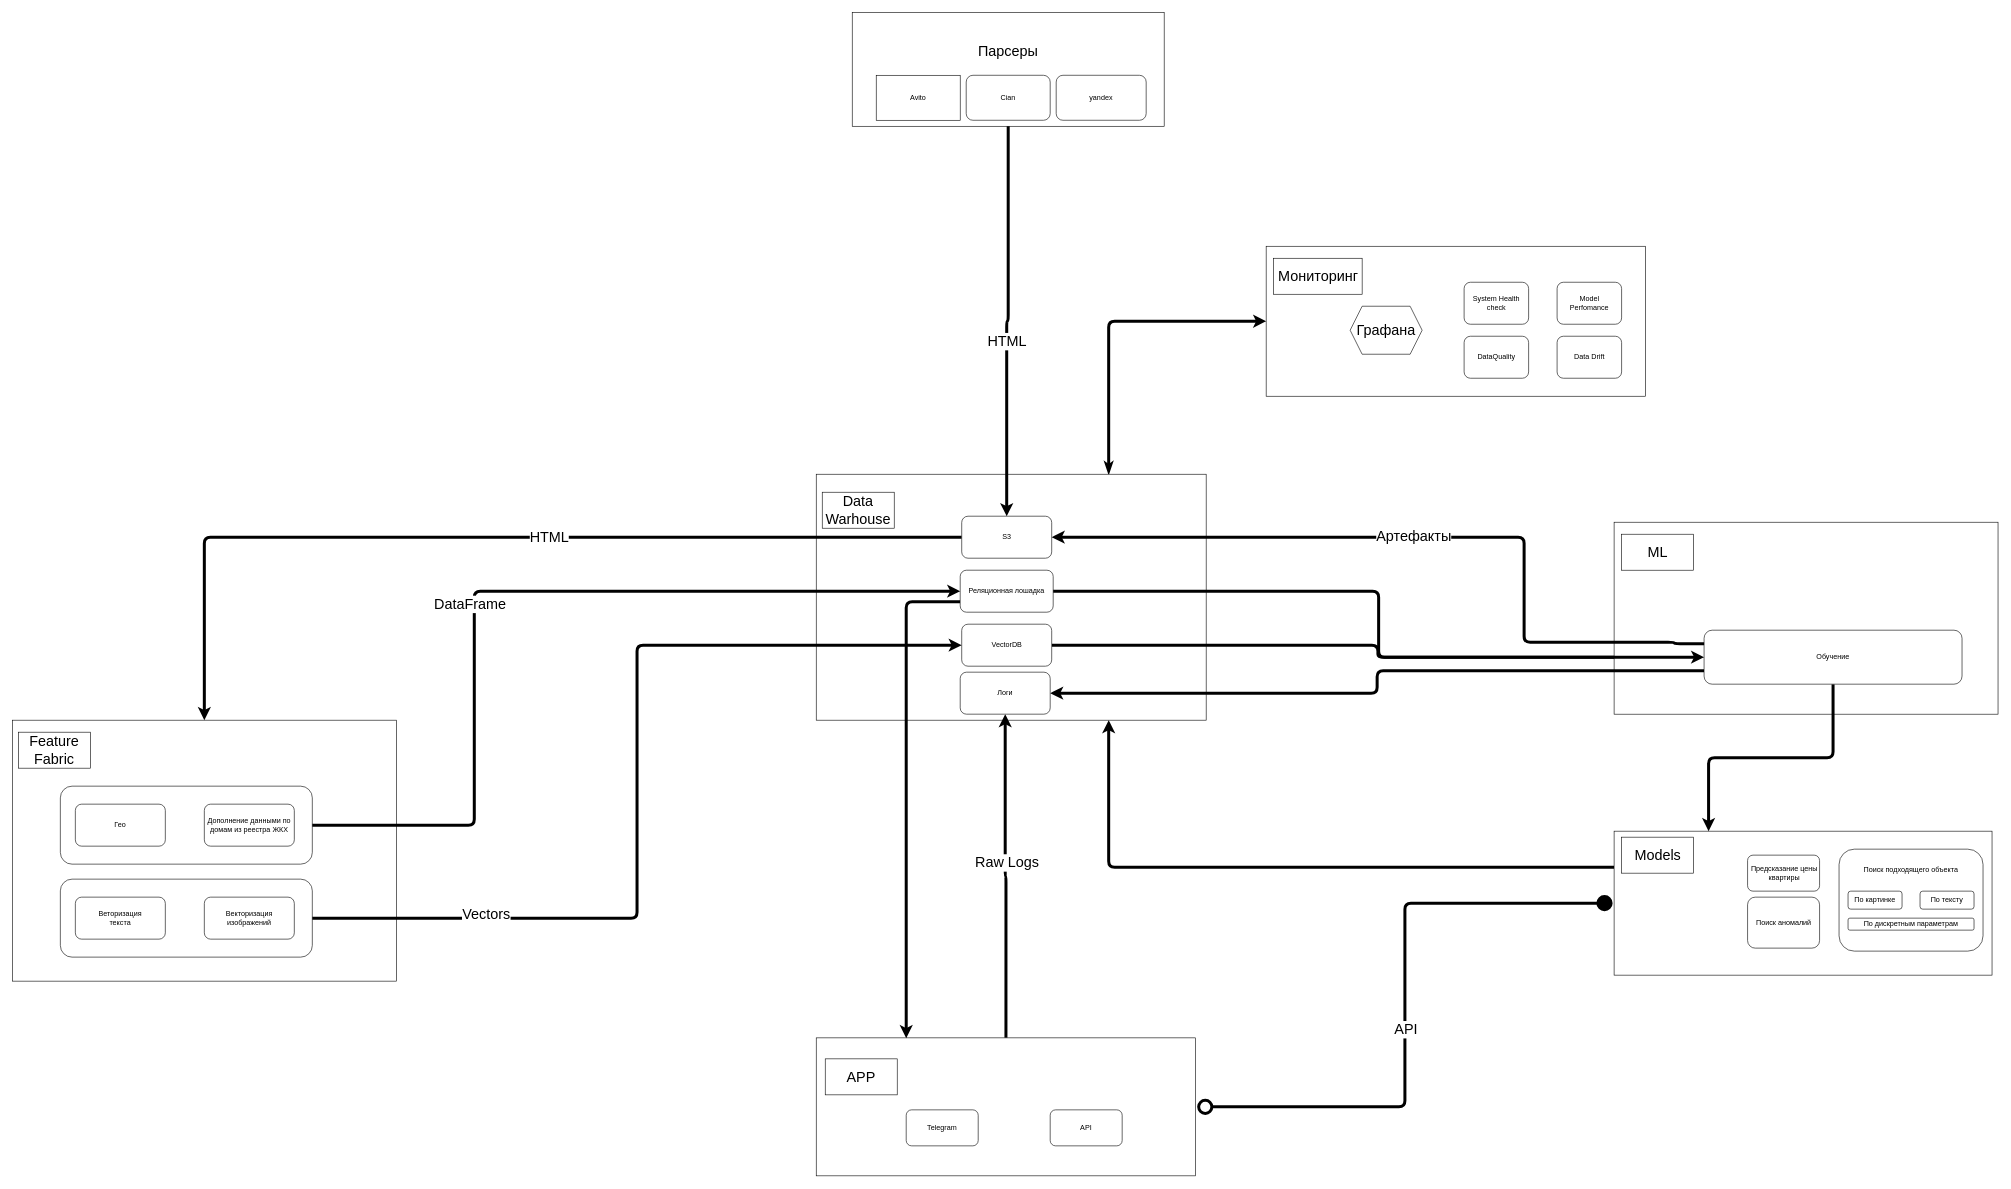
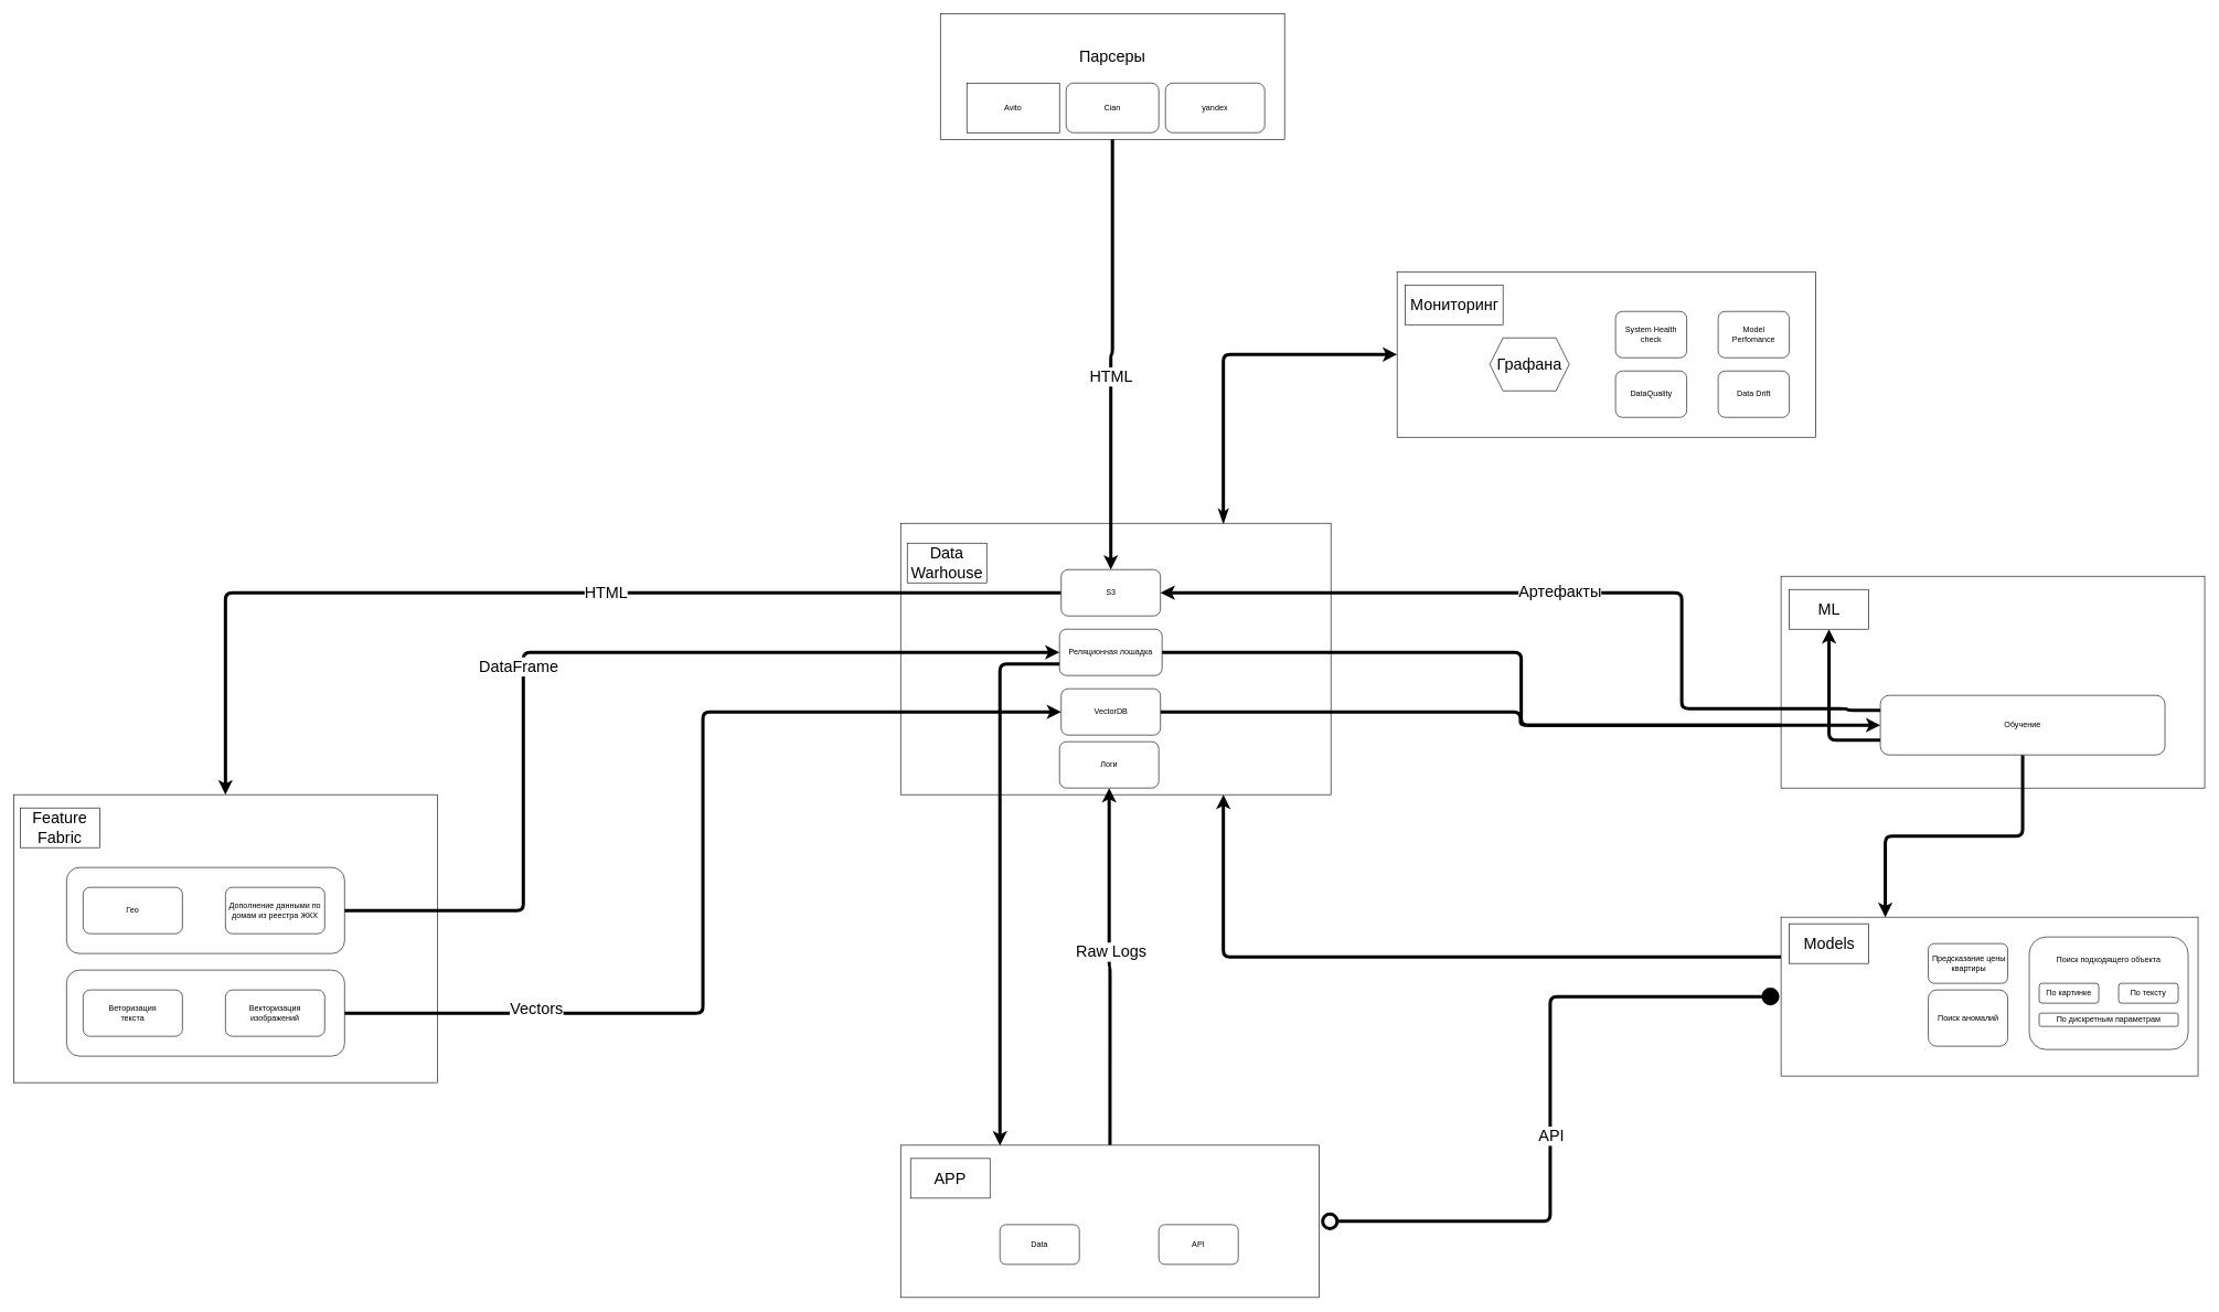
- <mxCell id="50" style="edgeStyle=orthogonalEdgeStyle;html=1;exitX=0;exitY=0.75;exitDx=0;exitDy=0;entryX=1;entryY=0.5;entryDx=0;entryDy=0;strokeWidth=5;" parent="1" source="51" target="57" edge="1"><mxGeometry relative="1" as="geometry"><mxPoint x="2350" y="1200" as="targetPoint" /></mxGeometry></mxCell>
+ <mxCell id="50" style="edgeStyle=orthogonalEdgeStyle;html=1;exitX=0;exitY=0.75;exitDx=0;exitDy=0;strokeWidth=5;" parent="1" source="51" target="48" edge="1"><mxGeometry relative="1" as="geometry"><mxPoint x="2350" y="1200" as="targetPoint" /></mxGeometry></mxCell>
- <mxCell id="37" value="APP" style="whiteSpace=wrap;html=1;fontSize=24;" parent="1" vertex="1"><mxGeometry x="1375" y="1764.57" width="120" height="60" as="geometry" /></mxCell>
+ <mxCell id="37" value="APP" style="whiteSpace=wrap;html=1;fontSize=24;" parent="1" vertex="1"><mxGeometry x="1375" y="1749.57" width="120" height="60" as="geometry" /></mxCell>
- <mxCell id="19" value="Telegram" style="rounded=1;whiteSpace=wrap;html=1;" parent="1" vertex="1"><mxGeometry x="1510" y="1849.57" width="120" height="60" as="geometry" /></mxCell>
+ <mxCell id="19" value="Data" style="rounded=1;whiteSpace=wrap;html=1;" parent="1" vertex="1"><mxGeometry x="1510" y="1849.57" width="120" height="60" as="geometry" /></mxCell>
